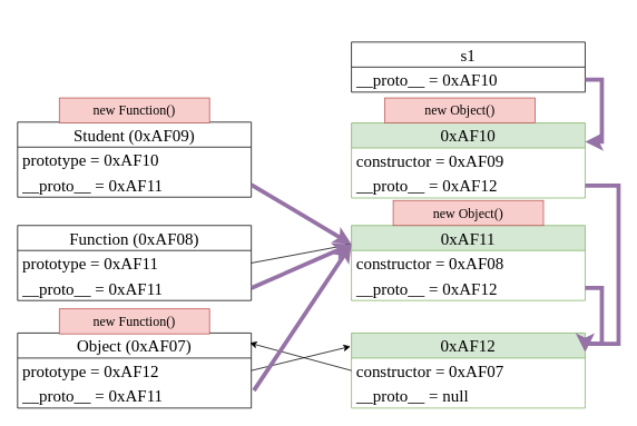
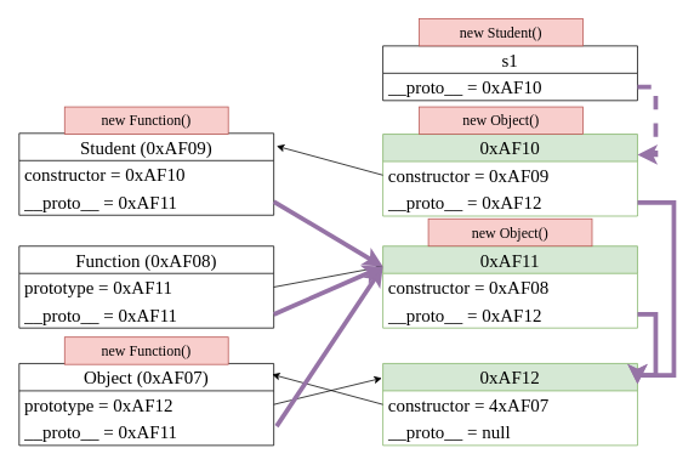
+ <mxCell id="32" value="new Student()" style="text;html=1;strokeColor=#b85450;fillColor=#f8cecc;align=center;verticalAlign=middle;whiteSpace=wrap;rounded=0;fontFamily=Ubuntu;fontSource=https%3A%2F%2Ffonts.googleapis.com%2Fcss%3Ffamily%3DUbuntu;fontSize=16;" vertex="1" parent="1"><mxGeometry x="460" y="20" width="180" height="30" as="geometry" /></mxCell>
- <mxCell id="31" style="edgeStyle=orthogonalEdgeStyle;rounded=0;orthogonalLoop=1;jettySize=auto;html=1;entryX=1;entryY=0.25;entryDx=0;entryDy=0;fillColor=#e1d5e7;strokeColor=#9673a6;strokeWidth=5;" edge="1" parent="1" source="30" target="5"><mxGeometry relative="1" as="geometry"><Array as="points"><mxPoint x="720" y="95" /><mxPoint x="720" y="170" /></Array></mxGeometry></mxCell>
+ <mxCell id="31" style="edgeStyle=orthogonalEdgeStyle;rounded=0;orthogonalLoop=1;jettySize=auto;html=1;entryX=1;entryY=0.25;entryDx=0;entryDy=0;fillColor=#e1d5e7;strokeColor=#9673a6;strokeWidth=5;dashed=1;" edge="1" parent="1" source="30" target="5"><mxGeometry relative="1" as="geometry"><Array as="points"><mxPoint x="720" y="95" /><mxPoint x="720" y="170" /></Array></mxGeometry></mxCell>
+ <mxCell id="20" style="rounded=0;orthogonalLoop=1;jettySize=auto;html=1;entryX=1.011;entryY=0.156;entryDx=0;entryDy=0;entryPerimeter=0;exitX=0;exitY=0.5;exitDx=0;exitDy=0;" edge="1" parent="1" source="6" target="2"><mxGeometry relative="1" as="geometry" /></mxCell>
- <mxCell id="3" value="prototype = 0xAF10" style="text;strokeColor=none;fillColor=none;align=left;verticalAlign=middle;spacingLeft=4;spacingRight=4;overflow=hidden;points=[[0,0.5],[1,0.5]];portConstraint=eastwest;rotatable=0;whiteSpace=wrap;html=1;fontFamily=Ubuntu;fontSource=https%3A%2F%2Ffonts.googleapis.com%2Fcss%3Ffamily%3DUbuntu;fontSize=20;" vertex="1" parent="2"><mxGeometry y="30" width="280" height="30" as="geometry" /></mxCell>
+ <mxCell id="3" value="constructor = 0xAF10" style="text;strokeColor=none;fillColor=none;align=left;verticalAlign=middle;spacingLeft=4;spacingRight=4;overflow=hidden;points=[[0,0.5],[1,0.5]];portConstraint=eastwest;rotatable=0;whiteSpace=wrap;html=1;fontFamily=Ubuntu;fontSource=https%3A%2F%2Ffonts.googleapis.com%2Fcss%3Ffamily%3DUbuntu;fontSize=20;" vertex="1" parent="2"><mxGeometry y="30" width="280" height="30" as="geometry" /></mxCell>
- <mxCell id="15" value="constructor = 0xAF07" style="text;strokeColor=none;fillColor=none;align=left;verticalAlign=middle;spacingLeft=4;spacingRight=4;overflow=hidden;points=[[0,0.5],[1,0.5]];portConstraint=eastwest;rotatable=0;whiteSpace=wrap;html=1;fontFamily=Ubuntu;fontSource=https%3A%2F%2Ffonts.googleapis.com%2Fcss%3Ffamily%3DUbuntu;fontSize=20;" vertex="1" parent="14"><mxGeometry y="30" width="280" height="30" as="geometry" /></mxCell>
+ <mxCell id="15" value="constructor = 4xAF07" style="text;strokeColor=none;fillColor=none;align=left;verticalAlign=middle;spacingLeft=4;spacingRight=4;overflow=hidden;points=[[0,0.5],[1,0.5]];portConstraint=eastwest;rotatable=0;whiteSpace=wrap;html=1;fontFamily=Ubuntu;fontSource=https%3A%2F%2Ffonts.googleapis.com%2Fcss%3Ffamily%3DUbuntu;fontSize=20;" vertex="1" parent="14"><mxGeometry y="30" width="280" height="30" as="geometry" /></mxCell>
